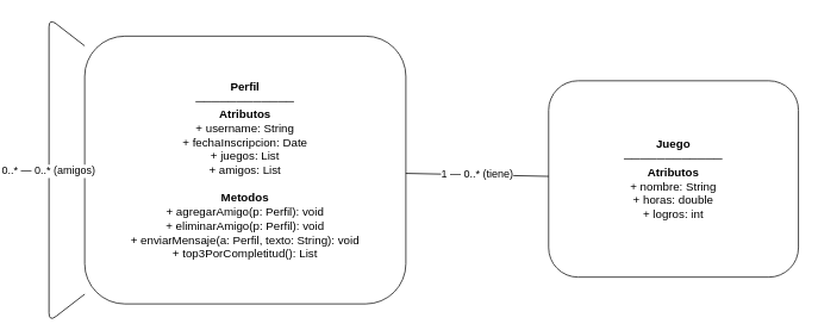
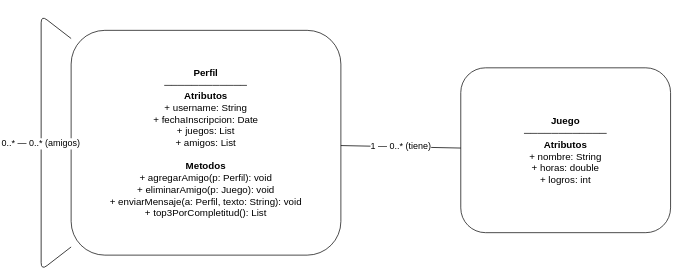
- <mxCell id="2" value="&lt;b&gt;Perfil&lt;/b&gt;&#10;────────────&#10;&lt;b&gt;Atributos&lt;/b&gt;&#10;+ username: String&#10;+ fechaInscripcion: Date&#10;+ juegos: List&lt;Juego&gt;&#10;+ amigos: List&lt;Perfil&gt;&#10;&#10;&lt;b&gt;Metodos&lt;/b&gt;&#10;+ agregarAmigo(p: Perfil): void&#10;+ eliminarAmigo(p: Perfil): void&#10;+ enviarMensaje(a: Perfil, texto: String): void&#10;+ top3PorCompletitud(): List&lt;Juego&gt;" style="rounded=1;whiteSpace=wrap;html=1;fillColor=#ffffff;strokeColor=#111111;fontSize=13;spacing=8;container=1;" vertex="1" parent="1"><mxGeometry x="60" y="40" width="360" height="300" as="geometry" /></mxCell>
+ <mxCell id="2" value="&lt;b&gt;Perfil&lt;/b&gt;&#10;────────────&#10;&lt;b&gt;Atributos&lt;/b&gt;&#10;+ username: String&#10;+ fechaInscripcion: Date&#10;+ juegos: List&lt;Juego&gt;&#10;+ amigos: List&lt;Perfil&gt;&#10;&#10;&lt;b&gt;Metodos&lt;/b&gt;&#10;+ agregarAmigo(p: Perfil): void&#10;+ eliminarAmigo(p: Juego): void&#10;+ enviarMensaje(a: Perfil, texto: String): void&#10;+ top3PorCompletitud(): List&lt;Juego&gt;" style="rounded=1;whiteSpace=wrap;html=1;fillColor=#ffffff;strokeColor=#111111;fontSize=13;spacing=8;container=1;" vertex="1" parent="1"><mxGeometry x="60" y="40" width="360" height="300" as="geometry" /></mxCell>
